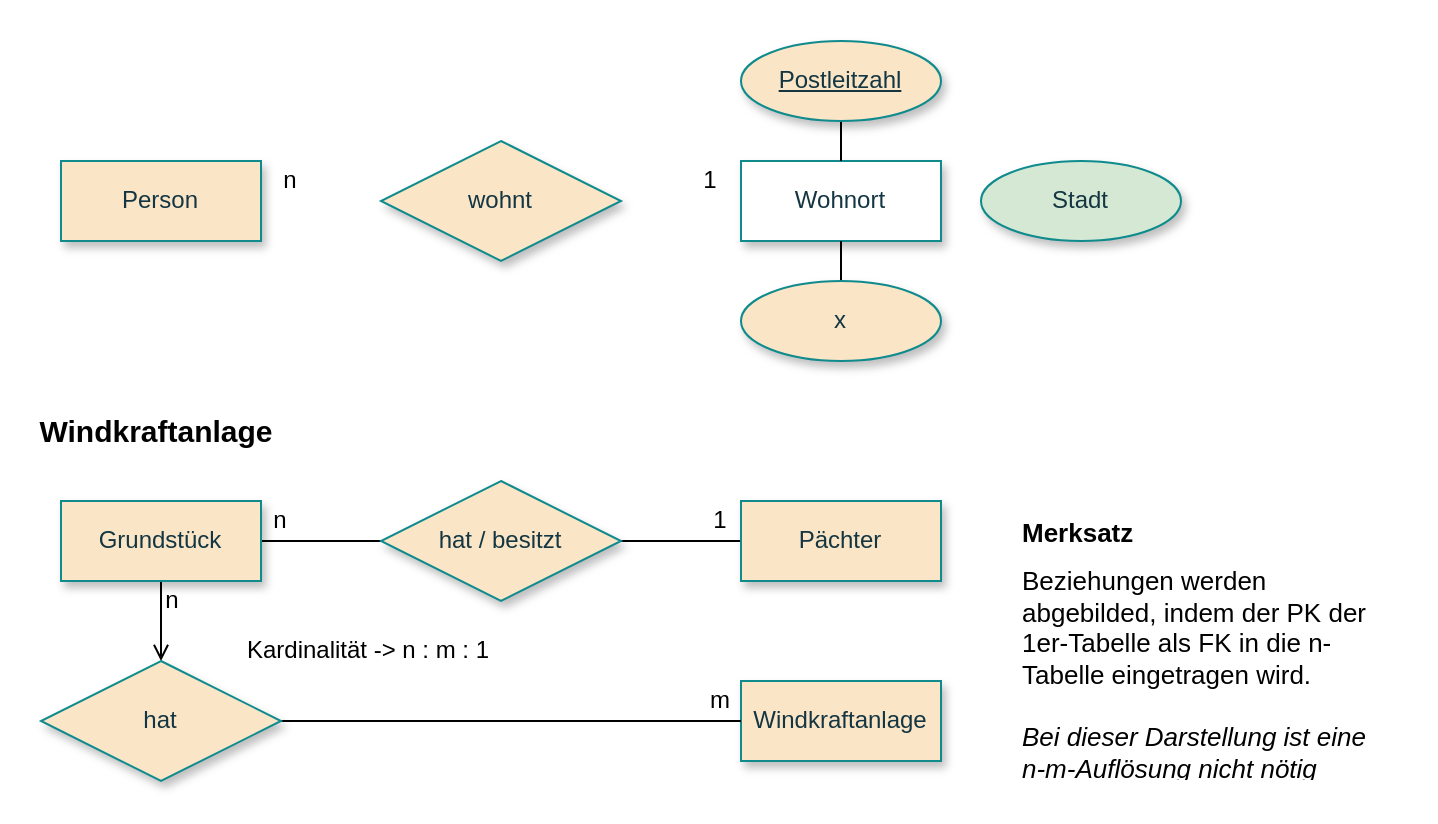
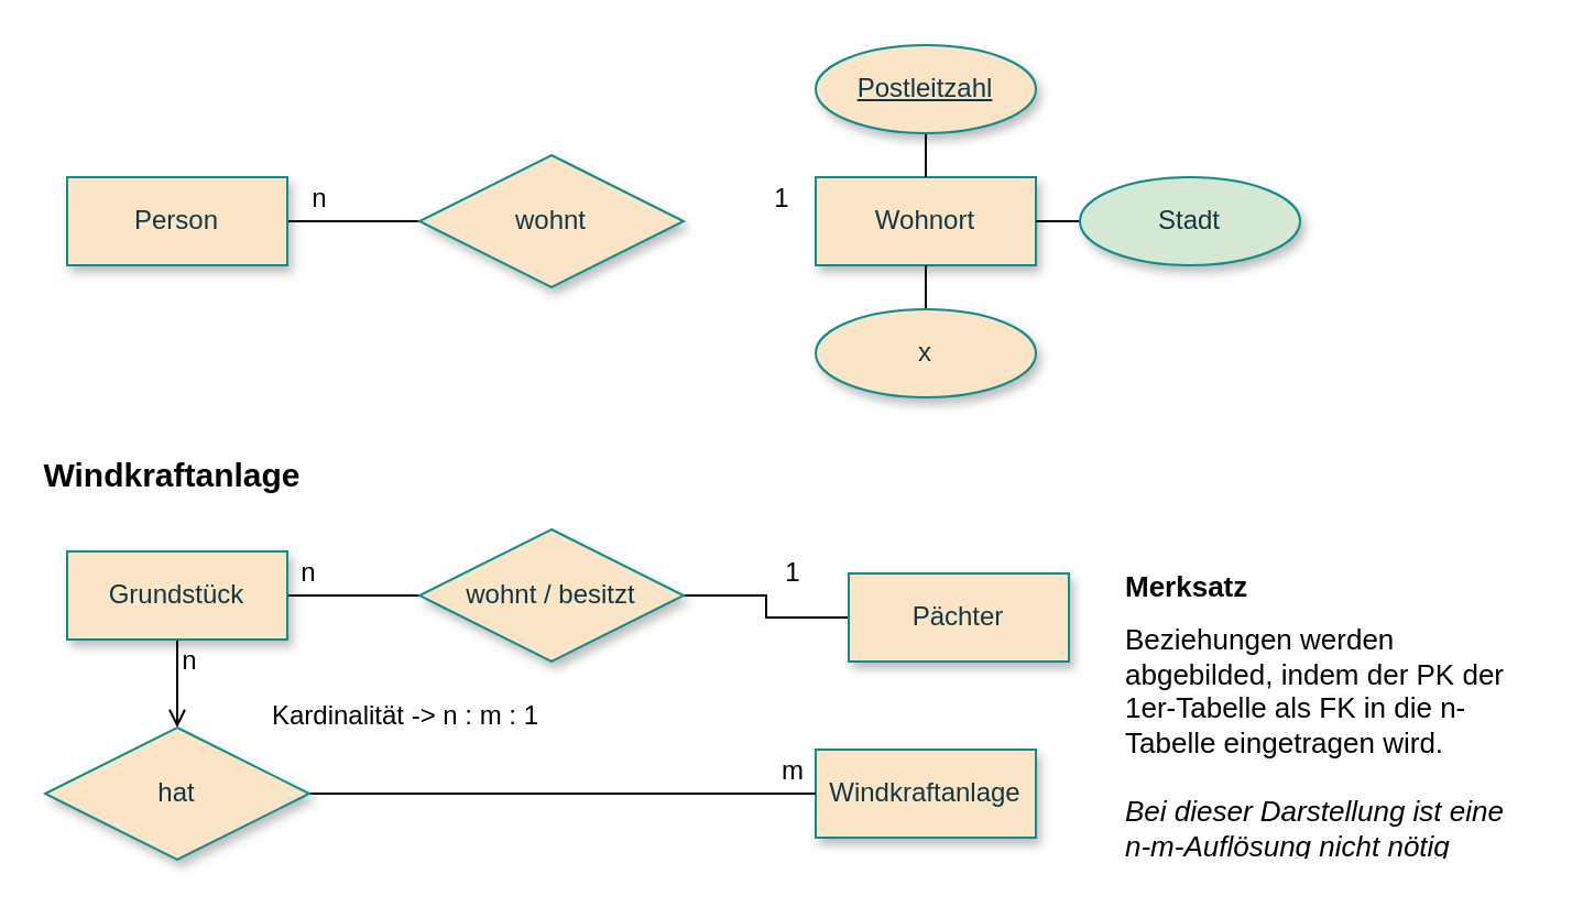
+ <mxCell id="2" style="edgeStyle=orthogonalEdgeStyle;orthogonalLoop=1;jettySize=auto;html=1;entryX=0;entryY=0.5;entryDx=0;entryDy=0;endArrow=none;endFill=0;" edge="1" parent="1" source="3" target="4"><mxGeometry relative="1" as="geometry" /></mxCell>
- <mxCell id="5" value="Wohnort" style="whiteSpace=wrap;html=1;align=center;shadow=1;labelBackgroundColor=none;fillColor=#ffffff;strokeColor=#0F8B8D;fontColor=#143642;rounded=0;" vertex="1" parent="1"><mxGeometry x="370" y="80" width="100" height="40" as="geometry" /></mxCell>
+ <mxCell id="5" value="Wohnort" style="whiteSpace=wrap;html=1;align=center;shadow=1;labelBackgroundColor=none;fillColor=#FAE5C7;strokeColor=#0F8B8D;fontColor=#143642;rounded=0;" vertex="1" parent="1"><mxGeometry x="370" y="80" width="100" height="40" as="geometry" /></mxCell>
+ <mxCell id="10" style="edgeStyle=orthogonalEdgeStyle;orthogonalLoop=1;jettySize=auto;html=1;entryX=1;entryY=0.5;entryDx=0;entryDy=0;endArrow=none;endFill=0;" edge="1" parent="1" source="11" target="5"><mxGeometry relative="1" as="geometry" /></mxCell>
- <mxCell id="19" value="hat / besitzt" style="shape=rhombus;perimeter=rhombusPerimeter;whiteSpace=wrap;html=1;align=center;shadow=1;container=0;labelBackgroundColor=none;fillColor=#FAE5C7;strokeColor=#0F8B8D;fontColor=#143642;rounded=0;" vertex="1" parent="1"><mxGeometry x="190" y="240" width="120" height="60" as="geometry" /></mxCell>
+ <mxCell id="19" value="wohnt / besitzt" style="shape=rhombus;perimeter=rhombusPerimeter;whiteSpace=wrap;html=1;align=center;shadow=1;container=0;labelBackgroundColor=none;fillColor=#FAE5C7;strokeColor=#0F8B8D;fontColor=#143642;rounded=0;" vertex="1" parent="1"><mxGeometry x="190" y="240" width="120" height="60" as="geometry" /></mxCell>
- <mxCell id="20" value="Pächter" style="whiteSpace=wrap;html=1;align=center;shadow=1;labelBackgroundColor=none;fillColor=#FAE5C7;strokeColor=#0F8B8D;fontColor=#143642;rounded=0;" vertex="1" parent="1"><mxGeometry x="370" y="250" width="100" height="40" as="geometry" /></mxCell>
+ <mxCell id="20" value="Pächter" style="whiteSpace=wrap;html=1;align=center;shadow=1;labelBackgroundColor=none;fillColor=#FAE5C7;strokeColor=#0F8B8D;fontColor=#143642;rounded=0;" vertex="1" parent="1"><mxGeometry x="385" y="260" width="100" height="40" as="geometry" /></mxCell>
